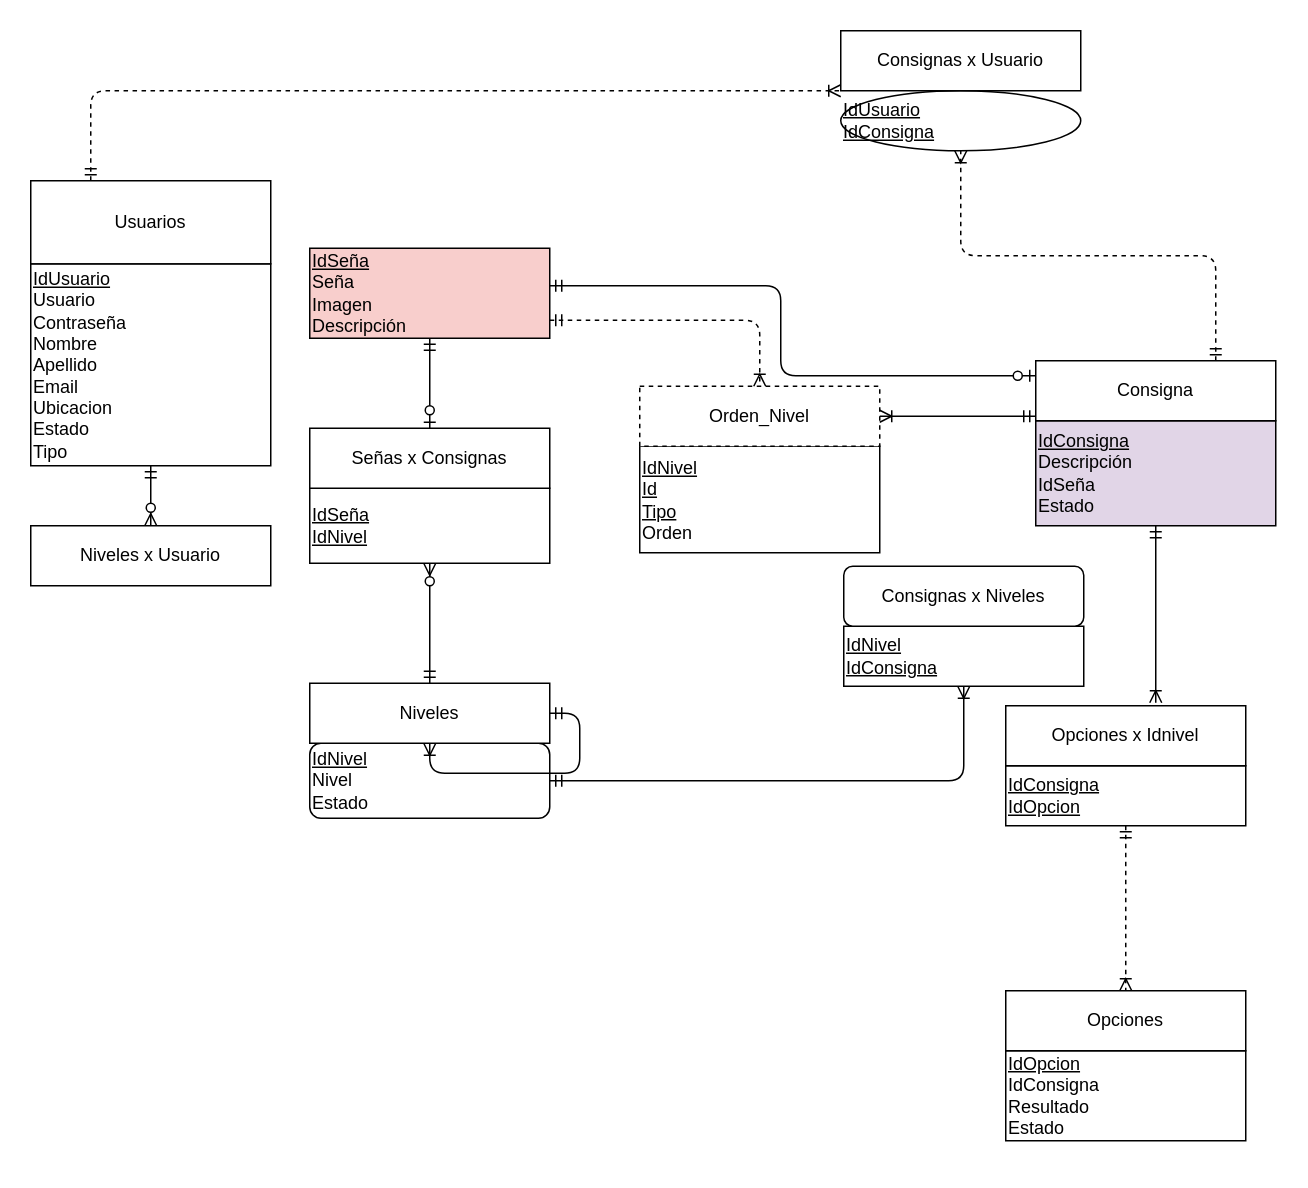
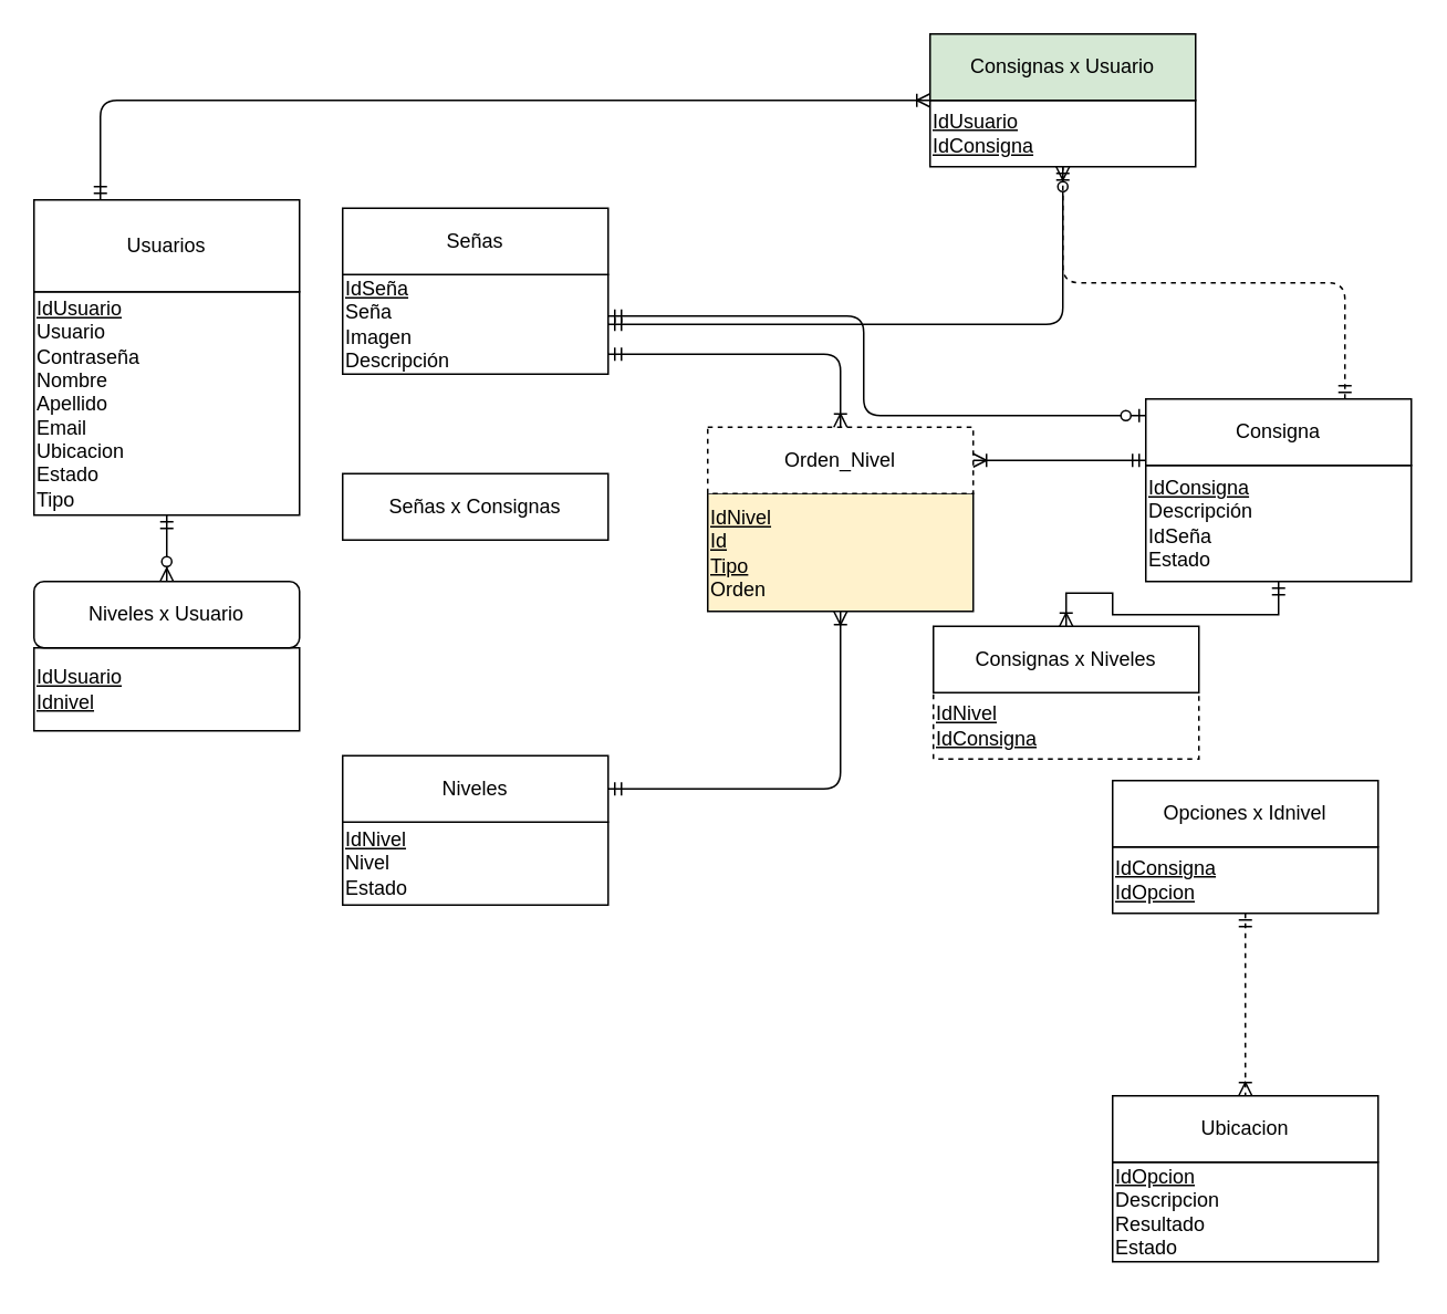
- <mxCell id="32" value="Consignas x Usuario" style="rounded=0;whiteSpace=wrap;html=1;" parent="1" vertex="1"><mxGeometry x="560" y="20" width="160" height="40" as="geometry" /></mxCell>
+ <mxCell id="32" value="Consignas x Usuario" style="rounded=0;whiteSpace=wrap;html=1;fillColor=#d5e8d4;" parent="1" vertex="1"><mxGeometry x="560" y="20" width="160" height="40" as="geometry" /></mxCell>
- <mxCell id="33" style="edgeStyle=orthogonalEdgeStyle;rounded=1;orthogonalLoop=1;jettySize=auto;html=1;exitX=0.25;exitY=0;exitDx=0;exitDy=0;entryX=0;entryY=1;entryDx=0;entryDy=0;startArrow=ERmandOne;startFill=0;endArrow=ERoneToMany;endFill=0;strokeColor=#000000;dashed=1;" parent="1" source="22" target="32" edge="1"><mxGeometry relative="1" as="geometry"><Array as="points"><mxPoint x="60" y="60" /></Array></mxGeometry></mxCell>
+ <mxCell id="33" style="edgeStyle=orthogonalEdgeStyle;rounded=1;orthogonalLoop=1;jettySize=auto;html=1;exitX=0.25;exitY=0;exitDx=0;exitDy=0;entryX=0;entryY=1;entryDx=0;entryDy=0;startArrow=ERmandOne;startFill=0;endArrow=ERoneToMany;endFill=0;strokeColor=#000000;" parent="1" source="22" target="32" edge="1"><mxGeometry relative="1" as="geometry"><Array as="points"><mxPoint x="60" y="60" /></Array></mxGeometry></mxCell>
- <mxCell id="31" value="&lt;div&gt;&lt;u&gt;IdUsuario&lt;/u&gt;&lt;/div&gt;&lt;div&gt;&lt;u&gt;IdConsigna&lt;/u&gt;&lt;/div&gt;" style="ellipse;whiteSpace=wrap;html=1;align=left;" parent="1" vertex="1"><mxGeometry x="560" y="60" width="160" height="40" as="geometry" /></mxCell>
+ <mxCell id="31" value="&lt;div&gt;&lt;u&gt;IdUsuario&lt;/u&gt;&lt;/div&gt;&lt;div&gt;&lt;u&gt;IdConsigna&lt;/u&gt;&lt;/div&gt;" style="rounded=0;whiteSpace=wrap;html=1;align=left;" parent="1" vertex="1"><mxGeometry x="560" y="60" width="160" height="40" as="geometry" /></mxCell>
+ <mxCell id="16" value="Señas" style="rounded=0;whiteSpace=wrap;html=1;" parent="14" vertex="1"><mxGeometry width="160" height="40" as="geometry" /></mxCell>
- <mxCell id="15" value="&lt;div&gt;&lt;u&gt;IdSeña&lt;/u&gt;&lt;/div&gt;&lt;div&gt;Seña&lt;/div&gt;&lt;div&gt;Imagen&lt;br&gt;&lt;/div&gt;&lt;div&gt;Descripción&lt;/div&gt;" style="rounded=0;whiteSpace=wrap;html=1;align=left;fillColor=#f8cecc;" parent="14" vertex="1"><mxGeometry y="40" width="160" height="60" as="geometry" /></mxCell>
+ <mxCell id="15" value="&lt;div&gt;&lt;u&gt;IdSeña&lt;/u&gt;&lt;/div&gt;&lt;div&gt;Seña&lt;/div&gt;&lt;div&gt;Imagen&lt;br&gt;&lt;/div&gt;&lt;div&gt;Descripción&lt;/div&gt;" style="rounded=0;whiteSpace=wrap;html=1;align=left;" parent="14" vertex="1"><mxGeometry y="40" width="160" height="60" as="geometry" /></mxCell>
- <mxCell id="43" style="edgeStyle=orthogonalEdgeStyle;rounded=1;orthogonalLoop=1;jettySize=auto;html=1;entryX=0.5;entryY=0;entryDx=0;entryDy=0;startArrow=ERmandOne;startFill=0;endArrow=ERoneToMany;endFill=0;dashed=1;" edge="1" parent="1" source="15" target="42"><mxGeometry relative="1" as="geometry"><Array as="points"><mxPoint x="506" y="213" /></Array></mxGeometry></mxCell>
+ <mxCell id="43" style="edgeStyle=orthogonalEdgeStyle;rounded=1;orthogonalLoop=1;jettySize=auto;html=1;entryX=0.5;entryY=0;entryDx=0;entryDy=0;startArrow=ERmandOne;startFill=0;endArrow=ERoneToMany;endFill=0;" edge="1" parent="1" source="15" target="42"><mxGeometry relative="1" as="geometry"><Array as="points"><mxPoint x="506" y="213" /></Array></mxGeometry></mxCell>
- <mxCell id="24" style="edgeStyle=orthogonalEdgeStyle;rounded=1;orthogonalLoop=1;jettySize=auto;html=1;entryX=0.5;entryY=0;entryDx=0;entryDy=0;startArrow=ERmandOne;startFill=0;endArrow=ERzeroToOne;endFill=1;" parent="1" source="15" target="19" edge="1"><mxGeometry relative="1" as="geometry" /></mxCell>
+ <mxCell id="24" style="edgeStyle=orthogonalEdgeStyle;rounded=1;orthogonalLoop=1;jettySize=auto;html=1;startArrow=ERmandOne;startFill=0;endArrow=ERzeroToOne;endFill=1;" parent="1" source="15" target="31" edge="1"><mxGeometry relative="1" as="geometry" /></mxCell>
- <mxCell id="9" value="&lt;div&gt;&lt;u&gt;IdConsigna&lt;/u&gt;&lt;/div&gt;&lt;div&gt;Descripción&lt;/div&gt;&lt;div&gt;IdSeña&lt;/div&gt;&lt;div&gt;Estado&lt;br&gt;&lt;u&gt;&lt;/u&gt;&lt;/div&gt;" style="rounded=0;whiteSpace=wrap;html=1;align=left;fillColor=#e1d5e7;" parent="8" vertex="1"><mxGeometry y="40" width="160" height="70" as="geometry" /></mxCell>
+ <mxCell id="9" value="&lt;div&gt;&lt;u&gt;IdConsigna&lt;/u&gt;&lt;/div&gt;&lt;div&gt;Descripción&lt;/div&gt;&lt;div&gt;IdSeña&lt;/div&gt;&lt;div&gt;Estado&lt;br&gt;&lt;u&gt;&lt;/u&gt;&lt;/div&gt;" style="rounded=0;whiteSpace=wrap;html=1;align=left;" parent="8" vertex="1"><mxGeometry y="40" width="160" height="70" as="geometry" /></mxCell>
- <mxCell id="41" value="&lt;div&gt;&lt;u&gt;IdNivel&lt;/u&gt;&lt;/div&gt;&lt;div&gt;&lt;u&gt;Id&lt;/u&gt;&lt;/div&gt;&lt;div&gt;&lt;u&gt;Tipo&lt;/u&gt;&lt;/div&gt;&lt;div&gt;Orden&lt;/div&gt;" style="rounded=0;whiteSpace=wrap;html=1;align=left;" vertex="1" parent="40"><mxGeometry y="40" width="160" height="71" as="geometry" /></mxCell>
+ <mxCell id="41" value="&lt;div&gt;&lt;u&gt;IdNivel&lt;/u&gt;&lt;/div&gt;&lt;div&gt;&lt;u&gt;Id&lt;/u&gt;&lt;/div&gt;&lt;div&gt;&lt;u&gt;Tipo&lt;/u&gt;&lt;/div&gt;&lt;div&gt;Orden&lt;/div&gt;" style="rounded=0;whiteSpace=wrap;html=1;align=left;fillColor=#fff2cc;" vertex="1" parent="40"><mxGeometry y="40" width="160" height="71" as="geometry" /></mxCell>
- <mxCell id="18" value="&lt;div&gt;&lt;u&gt;IdSeña&lt;/u&gt;&lt;/div&gt;&lt;u&gt;IdNivel&lt;/u&gt;&lt;br&gt;&lt;u&gt;&lt;/u&gt;" style="rounded=0;whiteSpace=wrap;html=1;align=left;" parent="17" vertex="1"><mxGeometry y="40" width="160" height="50" as="geometry" /></mxCell>
- <mxCell id="4" value="Niveles x Usuario" style="rounded=0;whiteSpace=wrap;html=1;" parent="2" vertex="1"><mxGeometry width="160" height="40" as="geometry" /></mxCell>
+ <mxCell id="4" value="Niveles x Usuario" style="whiteSpace=wrap;html=1;rounded=1;" parent="2" vertex="1"><mxGeometry width="160" height="40" as="geometry" /></mxCell>
- <mxCell id="29" value="Consignas x Niveles" style="whiteSpace=wrap;html=1;rounded=1;" parent="27" vertex="1"><mxGeometry width="160" height="40" as="geometry" /></mxCell>
+ <mxCell id="29" value="Consignas x Niveles" style="rounded=0;whiteSpace=wrap;html=1;" parent="27" vertex="1"><mxGeometry width="160" height="40" as="geometry" /></mxCell>
+ <mxCell id="3" value="&lt;div&gt;&lt;u&gt;IdUsuario&lt;/u&gt;&lt;/div&gt;&lt;div&gt;&lt;u&gt;Idnivel&lt;/u&gt;&lt;br&gt;&lt;/div&gt;" style="rounded=0;whiteSpace=wrap;html=1;align=left;" parent="2" vertex="1"><mxGeometry y="40" width="160" height="50" as="geometry" /></mxCell>
- <mxCell id="25" style="edgeStyle=orthogonalEdgeStyle;rounded=1;orthogonalLoop=1;jettySize=auto;html=1;entryX=0.5;entryY=1;entryDx=0;entryDy=0;startArrow=ERmandOne;startFill=0;endArrow=ERzeroToMany;endFill=1;exitX=0.5;exitY=0;exitDx=0;exitDy=0;" parent="1" source="13" target="18" edge="1"><mxGeometry relative="1" as="geometry"><mxPoint x="236" y="455" as="sourcePoint" /></mxGeometry></mxCell>
- <mxCell id="26" style="edgeStyle=orthogonalEdgeStyle;rounded=0;orthogonalLoop=1;jettySize=auto;html=1;entryX=0.625;entryY=-0.05;entryDx=0;entryDy=0;startArrow=ERmandOne;startFill=0;endArrow=ERoneToMany;endFill=0;entryPerimeter=0;" parent="1" source="9" target="7" edge="1"><mxGeometry relative="1" as="geometry" /></mxCell>
+ <mxCell id="26" style="edgeStyle=orthogonalEdgeStyle;rounded=0;orthogonalLoop=1;jettySize=auto;html=1;startArrow=ERmandOne;startFill=0;endArrow=ERoneToMany;endFill=0;" parent="1" source="9" target="29" edge="1"><mxGeometry relative="1" as="geometry" /></mxCell>
- <mxCell id="28" value="&lt;div&gt;&lt;u&gt;IdNivel&lt;/u&gt;&lt;/div&gt;&lt;div&gt;&lt;u&gt;IdConsigna&lt;/u&gt;&lt;br&gt;&lt;/div&gt;" style="rounded=0;whiteSpace=wrap;html=1;align=left;" parent="27" vertex="1"><mxGeometry y="40" width="160" height="40" as="geometry" /></mxCell>
+ <mxCell id="28" value="&lt;div&gt;&lt;u&gt;IdNivel&lt;/u&gt;&lt;/div&gt;&lt;div&gt;&lt;u&gt;IdConsigna&lt;/u&gt;&lt;br&gt;&lt;/div&gt;" style="rounded=0;whiteSpace=wrap;html=1;align=left;dashed=1;" parent="27" vertex="1"><mxGeometry y="40" width="160" height="40" as="geometry" /></mxCell>
- <mxCell id="45" style="edgeStyle=orthogonalEdgeStyle;rounded=1;orthogonalLoop=1;jettySize=auto;html=1;exitX=1;exitY=0.5;exitDx=0;exitDy=0;startArrow=ERmandOne;startFill=0;endArrow=ERoneToMany;endFill=0;" edge="1" parent="1" source="13" target="12"><mxGeometry relative="1" as="geometry" /></mxCell>
+ <mxCell id="45" style="edgeStyle=orthogonalEdgeStyle;rounded=1;orthogonalLoop=1;jettySize=auto;html=1;exitX=1;exitY=0.5;exitDx=0;exitDy=0;startArrow=ERmandOne;startFill=0;endArrow=ERoneToMany;endFill=0;" edge="1" parent="1" source="13" target="41"><mxGeometry relative="1" as="geometry" /></mxCell>
- <mxCell id="12" value="&lt;div&gt;&lt;u&gt;IdNivel&lt;/u&gt;&lt;/div&gt;&lt;div&gt;Nivel&lt;/div&gt;&lt;div&gt;Estado&lt;br&gt;&lt;u&gt;&lt;/u&gt;&lt;/div&gt;" style="whiteSpace=wrap;html=1;align=left;rounded=1;" parent="11" vertex="1"><mxGeometry y="40" width="160" height="50" as="geometry" /></mxCell>
+ <mxCell id="12" value="&lt;div&gt;&lt;u&gt;IdNivel&lt;/u&gt;&lt;/div&gt;&lt;div&gt;Nivel&lt;/div&gt;&lt;div&gt;Estado&lt;br&gt;&lt;u&gt;&lt;/u&gt;&lt;/div&gt;" style="rounded=0;whiteSpace=wrap;html=1;align=left;" parent="11" vertex="1"><mxGeometry y="40" width="160" height="50" as="geometry" /></mxCell>
- <mxCell id="30" style="edgeStyle=orthogonalEdgeStyle;rounded=1;orthogonalLoop=1;jettySize=auto;html=1;entryX=0.5;entryY=1;entryDx=0;entryDy=0;startArrow=ERmandOne;startFill=0;endArrow=ERoneToMany;endFill=0;strokeColor=#000000;" parent="1" source="12" target="28" edge="1"><mxGeometry relative="1" as="geometry" /></mxCell>
- <mxCell id="37" value="Opciones" style="rounded=0;whiteSpace=wrap;html=1;" parent="35" vertex="1"><mxGeometry width="160" height="40" as="geometry" /></mxCell>
+ <mxCell id="37" value="Ubicacion" style="rounded=0;whiteSpace=wrap;html=1;" parent="35" vertex="1"><mxGeometry width="160" height="40" as="geometry" /></mxCell>
- <mxCell id="36" value="&lt;div&gt;&lt;u&gt;IdOpcion&lt;/u&gt;&lt;/div&gt;&lt;div&gt;IdConsigna&lt;/div&gt;&lt;div&gt;Resultado&lt;/div&gt;&lt;div&gt;Estado&lt;br&gt;&lt;/div&gt;" style="rounded=0;whiteSpace=wrap;html=1;align=left;" parent="35" vertex="1"><mxGeometry y="40" width="160" height="60" as="geometry" /></mxCell>
+ <mxCell id="36" value="&lt;div&gt;&lt;u&gt;IdOpcion&lt;/u&gt;&lt;/div&gt;&lt;div&gt;Descripcion&lt;/div&gt;&lt;div&gt;Resultado&lt;/div&gt;&lt;div&gt;Estado&lt;br&gt;&lt;/div&gt;" style="rounded=0;whiteSpace=wrap;html=1;align=left;" parent="35" vertex="1"><mxGeometry y="40" width="160" height="60" as="geometry" /></mxCell>
